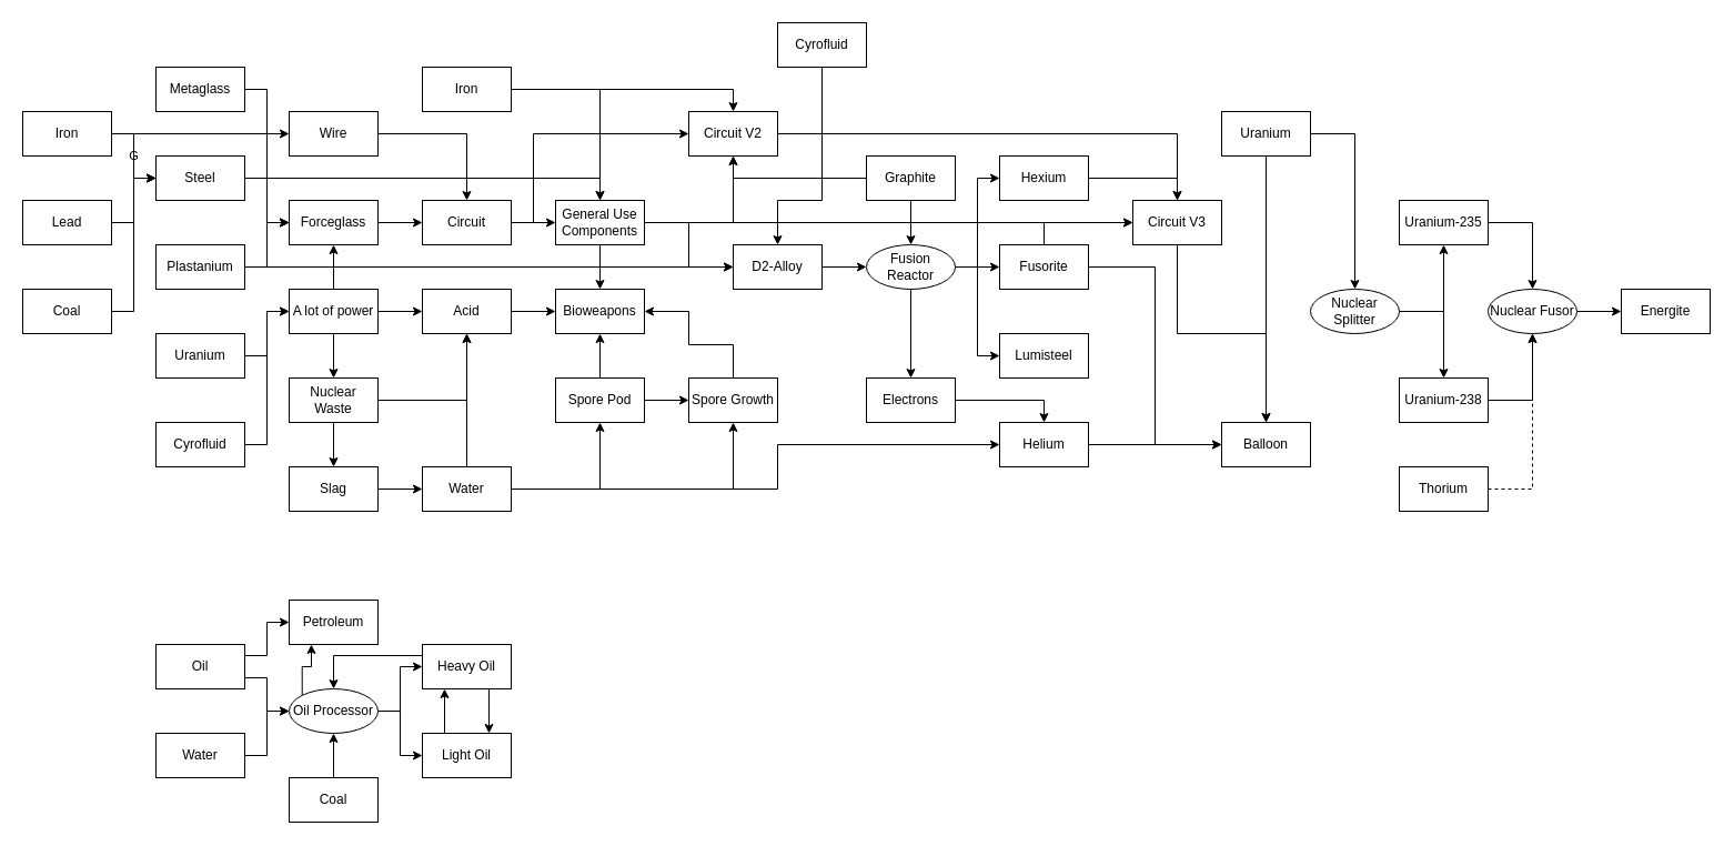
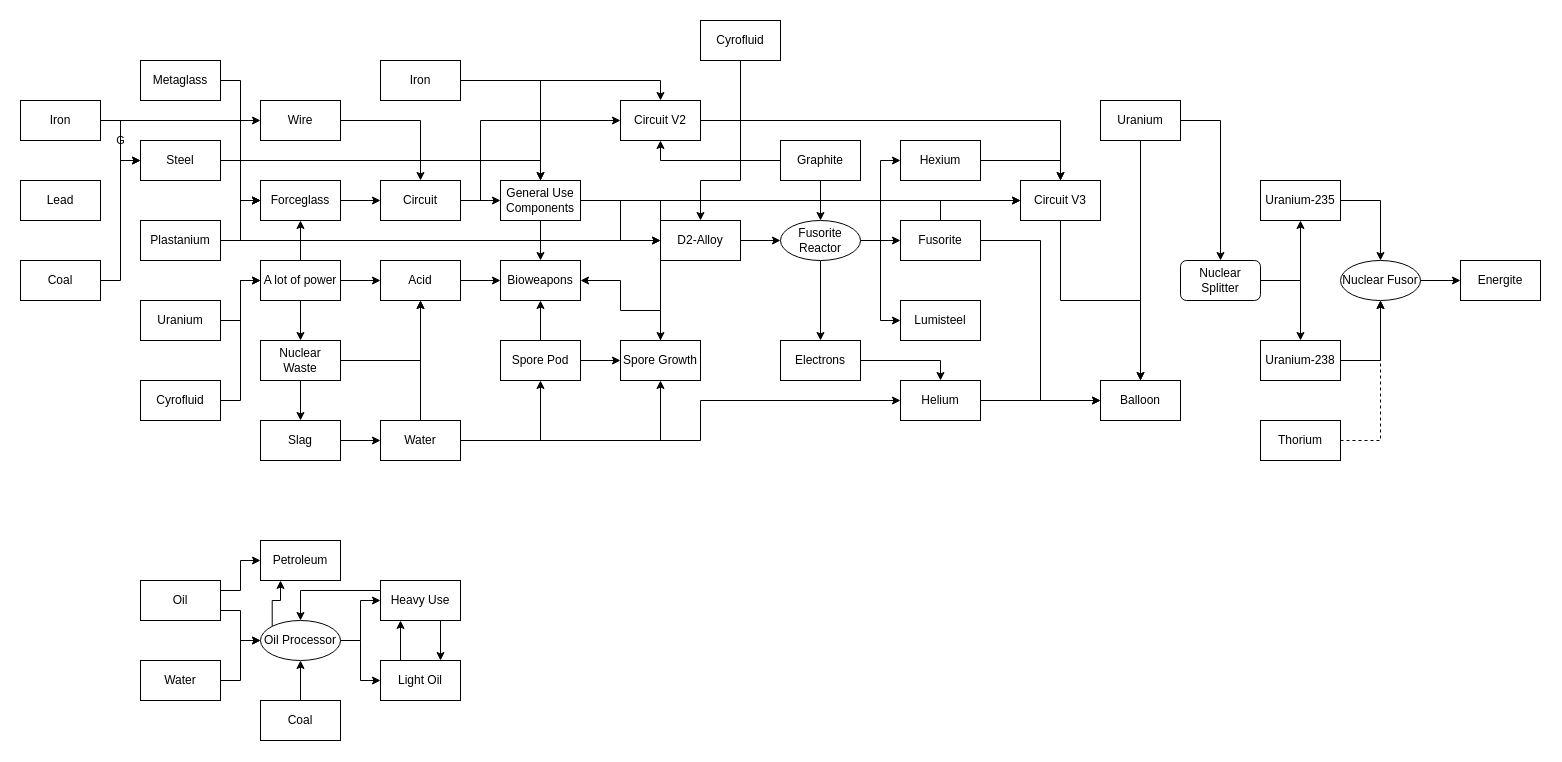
- <mxCell id="43" style="edgeStyle=orthogonalEdgeStyle;rounded=0;orthogonalLoop=1;jettySize=auto;html=1;exitX=1;exitY=0.5;exitDx=0;exitDy=0;entryX=0.5;entryY=1;entryDx=0;entryDy=0;" parent="1" source="46" target="55" edge="1"><mxGeometry relative="1" as="geometry" /></mxCell>
+ <mxCell id="43" style="edgeStyle=orthogonalEdgeStyle;rounded=0;orthogonalLoop=1;jettySize=auto;html=1;exitX=1;exitY=0.5;exitDx=0;exitDy=0;" parent="1" source="46" target="57" edge="1"><mxGeometry relative="1" as="geometry" /></mxCell>
- <mxCell id="5" style="edgeStyle=orthogonalEdgeStyle;rounded=0;orthogonalLoop=1;jettySize=auto;html=1;exitX=1;exitY=0.5;exitDx=0;exitDy=0;entryX=0;entryY=0.5;entryDx=0;entryDy=0;labelBackgroundColor=none;fontColor=default;" parent="1" source="6" target="9" edge="1"><mxGeometry relative="1" as="geometry" /></mxCell>
- <mxCell id="71" value="Fusion Reactor" style="ellipse;whiteSpace=wrap;html=1;" parent="1" vertex="1"><mxGeometry x="780" y="220" width="80" height="40" as="geometry" /></mxCell>
+ <mxCell id="71" value="Fusorite Reactor" style="ellipse;whiteSpace=wrap;html=1;" parent="1" vertex="1"><mxGeometry x="780" y="220" width="80" height="40" as="geometry" /></mxCell>
- <mxCell id="90" value="Nuclear Splitter" style="ellipse;whiteSpace=wrap;html=1;" parent="1" vertex="1"><mxGeometry x="1180" y="260" width="80" height="40" as="geometry" /></mxCell>
+ <mxCell id="90" value="Nuclear Splitter" style="whiteSpace=wrap;html=1;rounded=1;" parent="1" vertex="1"><mxGeometry x="1180" y="260" width="80" height="40" as="geometry" /></mxCell>
- <mxCell id="112" value="Heavy Oil" style="rounded=0;whiteSpace=wrap;html=1;" parent="1" vertex="1"><mxGeometry x="380" y="580" width="80" height="40" as="geometry" /></mxCell>
+ <mxCell id="112" value="Heavy Use" style="rounded=0;whiteSpace=wrap;html=1;" parent="1" vertex="1"><mxGeometry x="380" y="580" width="80" height="40" as="geometry" /></mxCell>
